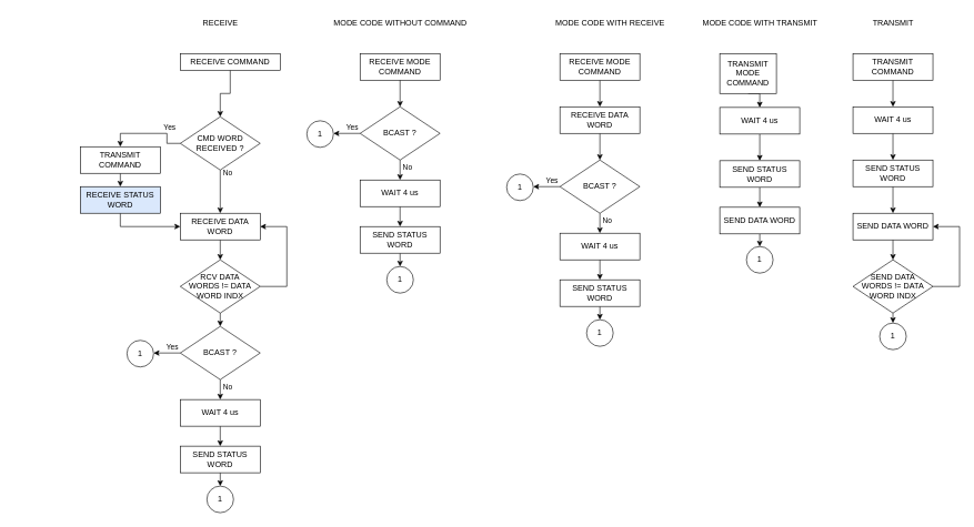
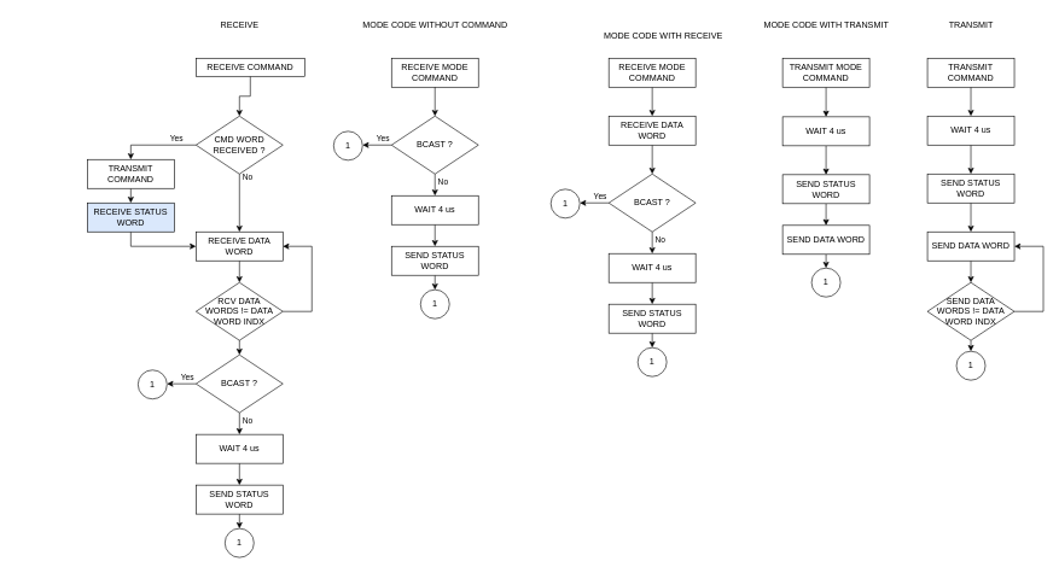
- <mxCell id="29" value="MODE CODE WITH RECEIVE" style="text;html=1;align=center;verticalAlign=middle;resizable=0;points=[];autosize=1;strokeColor=none;fillColor=none;" vertex="1" parent="1"><mxGeometry x="820" y="20" width="190" height="30" as="geometry" /></mxCell>
+ <mxCell id="29" value="MODE CODE WITH RECEIVE" style="text;html=1;align=center;verticalAlign=middle;resizable=0;points=[];autosize=1;strokeColor=none;fillColor=none;" vertex="1" parent="1"><mxGeometry x="820" y="35" width="190" height="30" as="geometry" /></mxCell>
- <mxCell id="44" value="TRANSMIT MODE COMMAND" style="rounded=0;whiteSpace=wrap;html=1;" vertex="1" parent="1"><mxGeometry x="1080" y="80" width="85" height="60" as="geometry" /></mxCell>
+ <mxCell id="44" value="TRANSMIT MODE COMMAND" style="rounded=0;whiteSpace=wrap;html=1;" vertex="1" parent="1"><mxGeometry x="1080" y="80" width="120" height="40" as="geometry" /></mxCell>
- <mxCell id="83" value="CMD WORD RECEIVED ?" style="rhombus;whiteSpace=wrap;html=1;" vertex="1" parent="1"><mxGeometry x="270" y="175" width="120" height="80" as="geometry" /></mxCell>
+ <mxCell id="83" value="CMD WORD RECEIVED ?" style="rhombus;whiteSpace=wrap;html=1;" vertex="1" parent="1"><mxGeometry x="270" y="160" width="120" height="80" as="geometry" /></mxCell>
